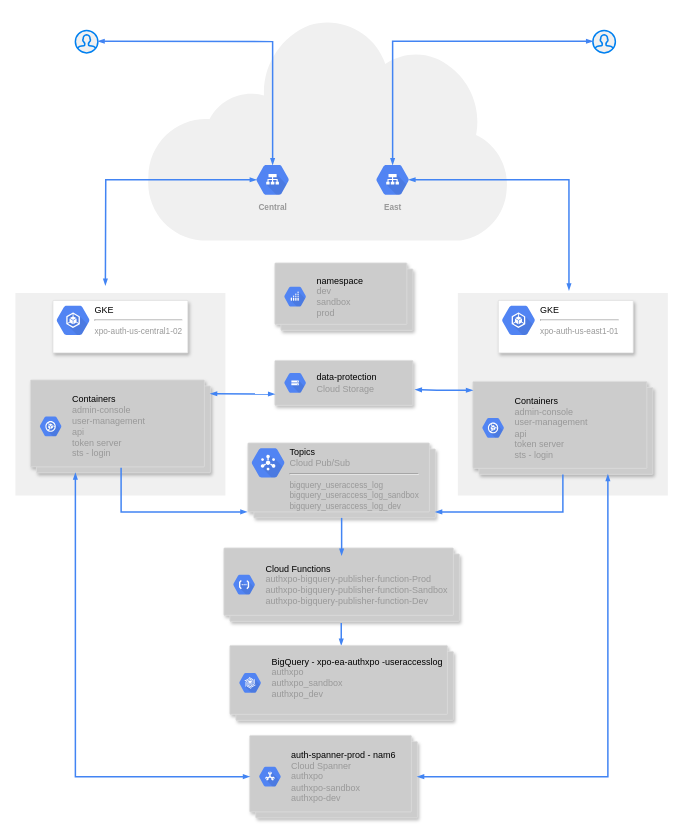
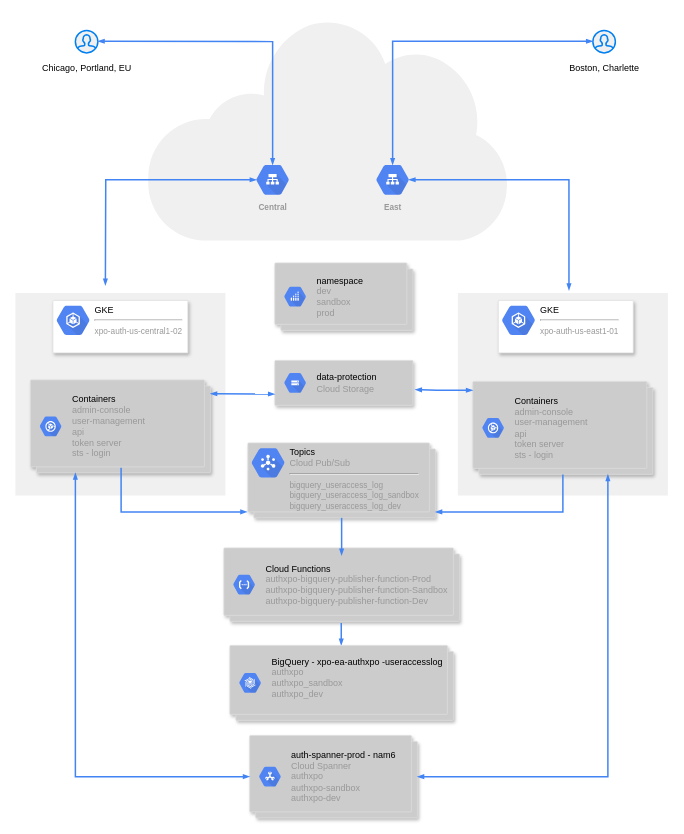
+ <mxCell id="4" value="Chicago, Portland, EU" style="text;html=1;align=center;verticalAlign=middle;resizable=0;points=[];autosize=1;" vertex="1" parent="1"><mxGeometry x="50" y="80" width="130" height="20" as="geometry" /></mxCell>
+ <mxCell id="6" value="Boston, Charlette" style="text;html=1;align=center;verticalAlign=middle;resizable=0;points=[];autosize=1;" vertex="1" parent="1"><mxGeometry x="750" y="80" width="110" height="20" as="geometry" /></mxCell>
